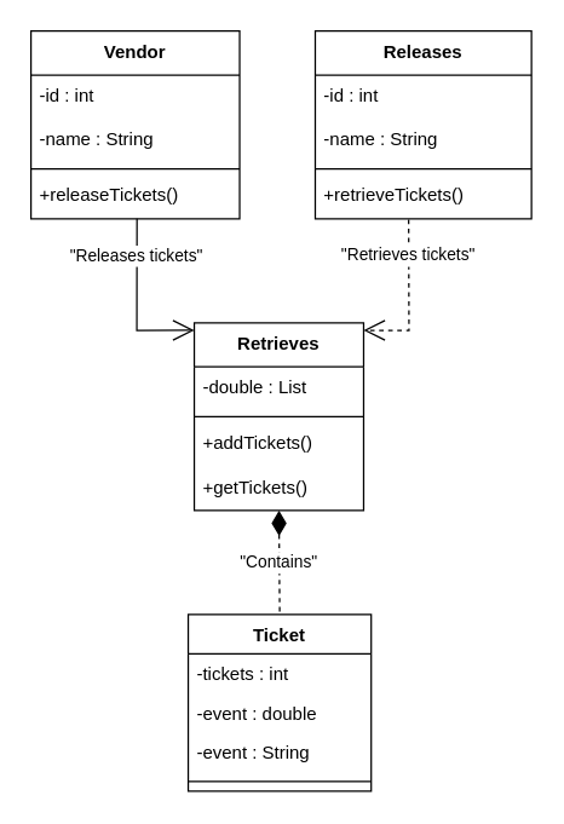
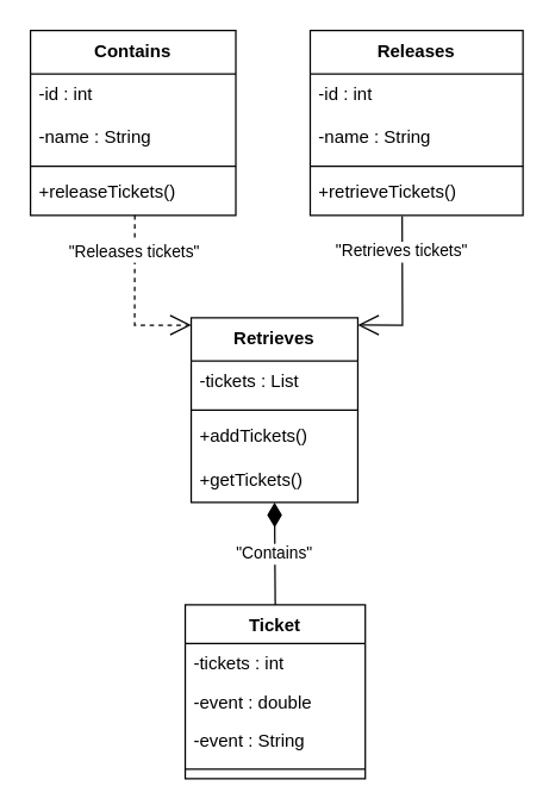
- <mxCell id="2" value="Vendor" style="swimlane;fontStyle=1;align=center;verticalAlign=top;childLayout=stackLayout;horizontal=1;startSize=29.15;horizontalStack=0;resizeParent=1;resizeParentMax=0;resizeLast=0;collapsible=0;marginBottom=0;" vertex="1" parent="1"><mxGeometry x="20" y="20" width="138" height="124.15" as="geometry" /></mxCell>
+ <mxCell id="2" value="Contains" style="swimlane;fontStyle=1;align=center;verticalAlign=top;childLayout=stackLayout;horizontal=1;startSize=29.15;horizontalStack=0;resizeParent=1;resizeParentMax=0;resizeLast=0;collapsible=0;marginBottom=0;" vertex="1" parent="1"><mxGeometry x="20" y="20" width="138" height="124.15" as="geometry" /></mxCell>
- <mxCell id="23" value="&quot;Retrieves tickets&quot;" style="curved=0;startArrow=none;endArrow=open;endSize=12;exitX=0.432;exitY=1.021;entryX=1;entryY=0.04;rounded=0;exitDx=0;exitDy=0;exitPerimeter=0;dashed=1;" edge="1" parent="1" source="11" target="12"><mxGeometry x="-0.55" relative="1" as="geometry"><Array as="points"><mxPoint x="270" y="218" /></Array><mxPoint as="offset" /></mxGeometry></mxCell>
+ <mxCell id="23" value="&quot;Retrieves tickets&quot;" style="curved=0;startArrow=none;endArrow=open;endSize=12;exitX=0.432;exitY=1.021;entryX=1;entryY=0.04;rounded=0;exitDx=0;exitDy=0;exitPerimeter=0;" edge="1" parent="1" source="11" target="12"><mxGeometry x="-0.55" relative="1" as="geometry"><Array as="points"><mxPoint x="270" y="218" /></Array><mxPoint as="offset" /></mxGeometry></mxCell>
- <mxCell id="22" value="&quot;Releases tickets&quot;" style="curved=0;startArrow=none;endArrow=open;endSize=12;entryX=0;entryY=0.04;rounded=0;exitX=0.508;exitY=0.997;exitDx=0;exitDy=0;exitPerimeter=0;" edge="1" parent="1" source="6" target="12"><mxGeometry x="-0.572" relative="1" as="geometry"><Array as="points"><mxPoint x="90" y="218" /></Array><mxPoint x="90" y="148" as="sourcePoint" /><mxPoint as="offset" /></mxGeometry></mxCell>
+ <mxCell id="22" value="&quot;Releases tickets&quot;" style="curved=0;startArrow=none;endArrow=open;endSize=12;entryX=0;entryY=0.04;rounded=0;exitX=0.508;exitY=0.997;exitDx=0;exitDy=0;exitPerimeter=0;dashed=1;" edge="1" parent="1" source="6" target="12"><mxGeometry x="-0.572" relative="1" as="geometry"><Array as="points"><mxPoint x="90" y="218" /></Array><mxPoint x="90" y="148" as="sourcePoint" /><mxPoint as="offset" /></mxGeometry></mxCell>
- <mxCell id="13" value="-double : List" style="text;strokeColor=none;fillColor=none;align=left;verticalAlign=top;spacingLeft=4;spacingRight=4;overflow=hidden;rotatable=0;points=[[0,0.5],[1,0.5]];portConstraint=eastwest;" vertex="1" parent="12"><mxGeometry y="29.15" width="112" height="29" as="geometry" /></mxCell>
+ <mxCell id="13" value="-tickets : List" style="text;strokeColor=none;fillColor=none;align=left;verticalAlign=top;spacingLeft=4;spacingRight=4;overflow=hidden;rotatable=0;points=[[0,0.5],[1,0.5]];portConstraint=eastwest;" vertex="1" parent="12"><mxGeometry y="29.15" width="112" height="29" as="geometry" /></mxCell>
- <mxCell id="24" value="&quot;Contains&quot;" style="curved=1;startArrow=diamondThin;startSize=14;startFill=1;endArrow=none;exitX=0.5;exitY=1;entryX=0.5;entryY=0;rounded=0;dashed=1;" edge="1" parent="1" source="12" target="17"><mxGeometry relative="1" as="geometry"><Array as="points" /></mxGeometry></mxCell>
+ <mxCell id="24" value="&quot;Contains&quot;" style="curved=1;startArrow=diamondThin;startSize=14;startFill=1;endArrow=none;exitX=0.5;exitY=1;entryX=0.5;entryY=0;rounded=0;" edge="1" parent="1" source="12" target="17"><mxGeometry relative="1" as="geometry"><Array as="points" /></mxGeometry></mxCell>
